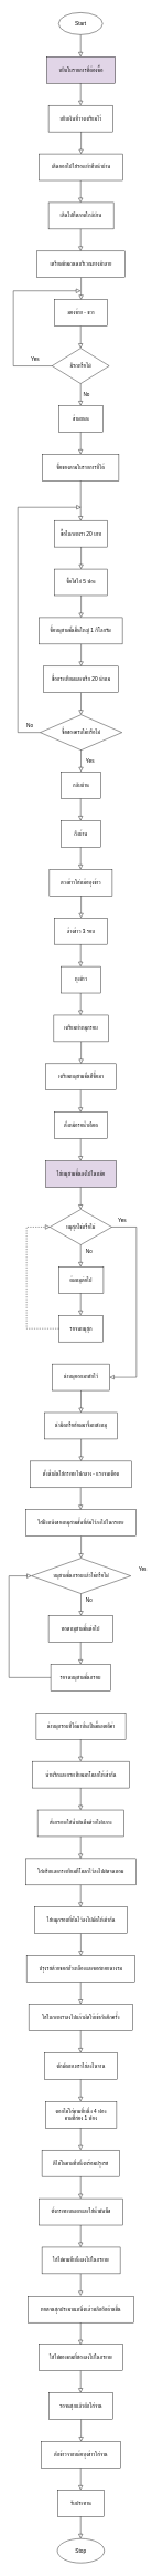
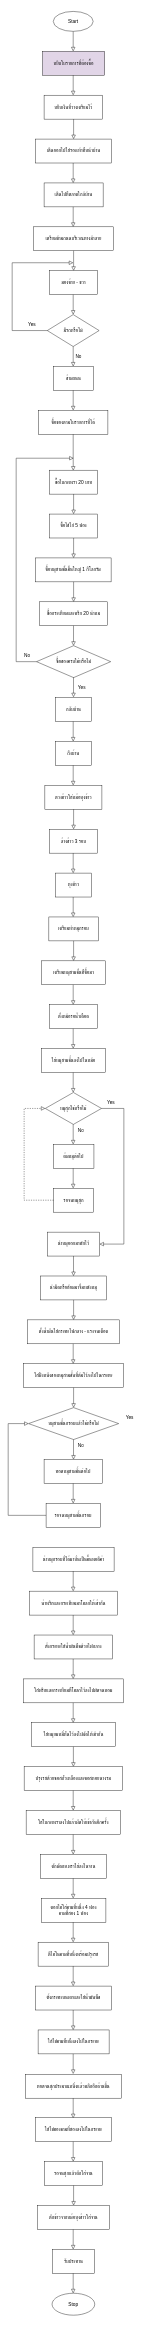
- <mxCell id="51" value="ใส่หมูสามชั้นลงไปในหม้อ" style="rounded=0;whiteSpace=wrap;html=1;fillColor=#e1d5e7;" vertex="1" parent="1"><mxGeometry x="104" y="2620" width="160" height="60" as="geometry" /></mxCell>
+ <mxCell id="51" value="ใส่หมูสามชั้นลงไปในหม้อ" style="rounded=0;whiteSpace=wrap;html=1;" vertex="1" parent="1"><mxGeometry x="104" y="2620" width="160" height="60" as="geometry" /></mxCell>
- <mxCell id="89" value="ใส่หมูกรอบที่หั่นไว้ลงไปผัดให้เข้ากัน" style="rounded=0;whiteSpace=wrap;html=1;" vertex="1" parent="1"><mxGeometry x="79" y="4310" width="210" height="60" as="geometry" /></mxCell>
+ <mxCell id="89" value="ใส่หมูยมหมี่หั่นไว้ลงไปผัดให้เข้ากัน" style="rounded=0;whiteSpace=wrap;html=1;" vertex="1" parent="1"><mxGeometry x="79" y="4310" width="210" height="60" as="geometry" /></mxCell>
